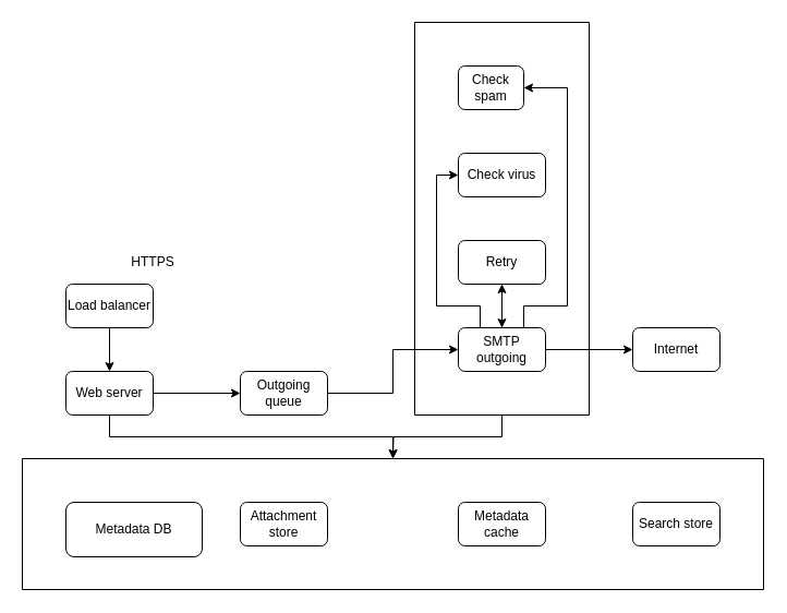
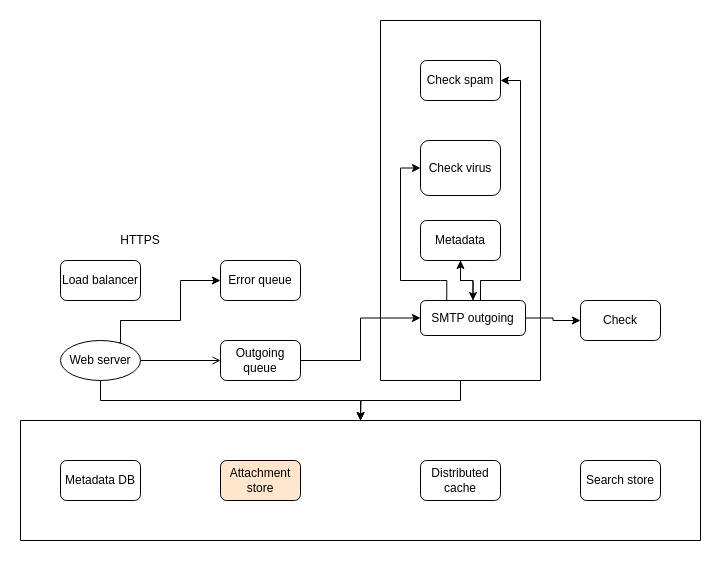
- <mxCell id="19" value="Check spam" style="rounded=1;whiteSpace=wrap;html=1;" vertex="1" parent="17"><mxGeometry x="40" y="40" width="60" height="40" as="geometry" /></mxCell>
+ <mxCell id="19" value="Check spam" style="rounded=1;whiteSpace=wrap;html=1;" vertex="1" parent="17"><mxGeometry x="40" y="40" width="80" height="40" as="geometry" /></mxCell>
- <mxCell id="18" value="Check virus" style="rounded=1;whiteSpace=wrap;html=1;" vertex="1" parent="17"><mxGeometry x="40" y="120" width="80" height="40" as="geometry" /></mxCell>
+ <mxCell id="18" value="Check virus" style="rounded=1;whiteSpace=wrap;html=1;" vertex="1" parent="17"><mxGeometry x="40" y="120" width="80" height="55" as="geometry" /></mxCell>
- <mxCell id="21" value="Retry" style="rounded=1;whiteSpace=wrap;html=1;" vertex="1" parent="17"><mxGeometry x="40" y="200" width="80" height="40" as="geometry" /></mxCell>
+ <mxCell id="21" value="Metadata" style="rounded=1;whiteSpace=wrap;html=1;" vertex="1" parent="17"><mxGeometry x="40" y="200" width="80" height="40" as="geometry" /></mxCell>
+ <mxCell id="15" value="Error queue" style="rounded=1;whiteSpace=wrap;html=1;" vertex="1" parent="1"><mxGeometry x="220" y="260" width="80" height="40" as="geometry" /></mxCell>
- <mxCell id="7" style="edgeStyle=orthogonalEdgeStyle;rounded=0;orthogonalLoop=1;jettySize=auto;html=1;exitX=0.5;exitY=1;exitDx=0;exitDy=0;entryX=0.5;entryY=0;entryDx=0;entryDy=0;" edge="1" parent="1" source="8" target="12"><mxGeometry relative="1" as="geometry" /></mxCell>
+ <mxCell id="10" style="edgeStyle=orthogonalEdgeStyle;rounded=0;orthogonalLoop=1;jettySize=auto;html=1;exitX=0.75;exitY=0;exitDx=0;exitDy=0;entryX=0;entryY=0.5;entryDx=0;entryDy=0;" edge="1" parent="1" source="12" target="15"><mxGeometry relative="1" as="geometry"><Array as="points"><mxPoint x="120" y="320" /><mxPoint x="180" y="320" /><mxPoint x="180" y="280" /></Array></mxGeometry></mxCell>
- <mxCell id="25" value="SMTP outgoing" style="rounded=1;whiteSpace=wrap;html=1;" vertex="1" parent="17"><mxGeometry x="40" y="280" width="80" height="40" as="geometry" /></mxCell>
+ <mxCell id="25" value="SMTP outgoing" style="rounded=1;whiteSpace=wrap;html=1;" vertex="1" parent="17"><mxGeometry x="40" y="280" width="105" height="35" as="geometry" /></mxCell>
- <mxCell id="26" value="Internet" style="rounded=1;whiteSpace=wrap;html=1;" vertex="1" parent="1"><mxGeometry x="580" y="300" width="80" height="40" as="geometry" /></mxCell>
+ <mxCell id="26" value="Check" style="rounded=1;whiteSpace=wrap;html=1;" vertex="1" parent="1"><mxGeometry x="580" y="300" width="80" height="40" as="geometry" /></mxCell>
- <mxCell id="12" value="Web server" style="rounded=1;whiteSpace=wrap;html=1;" vertex="1" parent="1"><mxGeometry x="60" y="340" width="80" height="40" as="geometry" /></mxCell>
+ <mxCell id="12" value="Web server" style="ellipse;whiteSpace=wrap;html=1;" vertex="1" parent="1"><mxGeometry x="60" y="340" width="80" height="40" as="geometry" /></mxCell>
- <mxCell id="9" style="edgeStyle=orthogonalEdgeStyle;rounded=0;orthogonalLoop=1;jettySize=auto;html=1;exitX=1;exitY=0.5;exitDx=0;exitDy=0;entryX=0;entryY=0.5;entryDx=0;entryDy=0;" edge="1" parent="1" source="12" target="14"><mxGeometry relative="1" as="geometry" /></mxCell>
+ <mxCell id="9" style="edgeStyle=orthogonalEdgeStyle;rounded=0;orthogonalLoop=1;jettySize=auto;html=1;exitX=1;exitY=0.5;exitDx=0;exitDy=0;entryX=0;entryY=0.5;entryDx=0;entryDy=0;endArrow=open;" edge="1" parent="1" source="12" target="14"><mxGeometry relative="1" as="geometry" /></mxCell>
- <mxCell id="3" value="Attachment store" style="rounded=1;whiteSpace=wrap;html=1;" parent="1" vertex="1"><mxGeometry x="220" y="460" width="80" height="40" as="geometry" /></mxCell>
+ <mxCell id="3" value="Attachment store" style="rounded=1;whiteSpace=wrap;html=1;fillColor=#ffe6cc;" parent="1" vertex="1"><mxGeometry x="220" y="460" width="80" height="40" as="geometry" /></mxCell>
- <mxCell id="4" value="Metadata cache" style="rounded=1;whiteSpace=wrap;html=1;" parent="1" vertex="1"><mxGeometry x="420" y="460" width="80" height="40" as="geometry" /></mxCell>
+ <mxCell id="4" value="Distributed cache" style="rounded=1;whiteSpace=wrap;html=1;" parent="1" vertex="1"><mxGeometry x="420" y="460" width="80" height="40" as="geometry" /></mxCell>
- <mxCell id="2" value="Metadata DB" style="rounded=1;whiteSpace=wrap;html=1;" parent="1" vertex="1"><mxGeometry x="60" y="460" width="125" height="50" as="geometry" /></mxCell>
+ <mxCell id="2" value="Metadata DB" style="rounded=1;whiteSpace=wrap;html=1;" parent="1" vertex="1"><mxGeometry x="60" y="460" width="80" height="40" as="geometry" /></mxCell>
